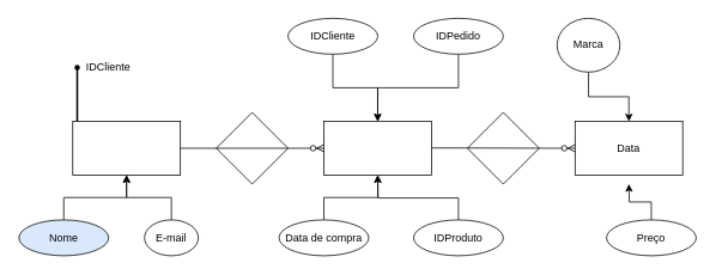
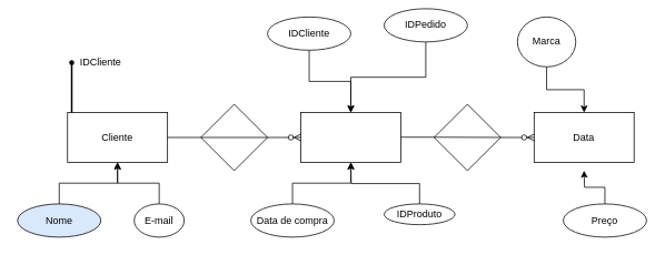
- <mxCell id="23" value="IDPedido" style="ellipse;whiteSpace=wrap;html=1;align=center;" vertex="1" parent="1"><mxGeometry x="460" y="20" width="100" height="40" as="geometry" /></mxCell>
+ <mxCell id="23" value="IDPedido" style="ellipse;whiteSpace=wrap;html=1;align=center;" vertex="1" parent="1"><mxGeometry x="460" y="10" width="100" height="40" as="geometry" /></mxCell>
+ <mxCell id="7" value="Cliente" style="text;html=1;align=center;verticalAlign=middle;whiteSpace=wrap;rounded=0;" vertex="1" parent="1"><mxGeometry x="110" y="150" width="60" height="30" as="geometry" /></mxCell>
- <mxCell id="19" value="Data de compra" style="ellipse;whiteSpace=wrap;html=1;align=center;" vertex="1" parent="1"><mxGeometry x="310" y="245" width="100" height="40" as="geometry" /></mxCell>
+ <mxCell id="19" value="Data de compra" style="ellipse;whiteSpace=wrap;html=1;align=center;" vertex="1" parent="1"><mxGeometry x="300" y="245" width="100" height="40" as="geometry" /></mxCell>
- <mxCell id="25" value="IDProduto" style="ellipse;whiteSpace=wrap;html=1;align=center;" vertex="1" parent="1"><mxGeometry x="460" y="245" width="100" height="40" as="geometry" /></mxCell>
+ <mxCell id="25" value="IDProduto" style="ellipse;whiteSpace=wrap;html=1;align=center;" vertex="1" parent="1"><mxGeometry x="460" y="245" width="85" height="25" as="geometry" /></mxCell>
